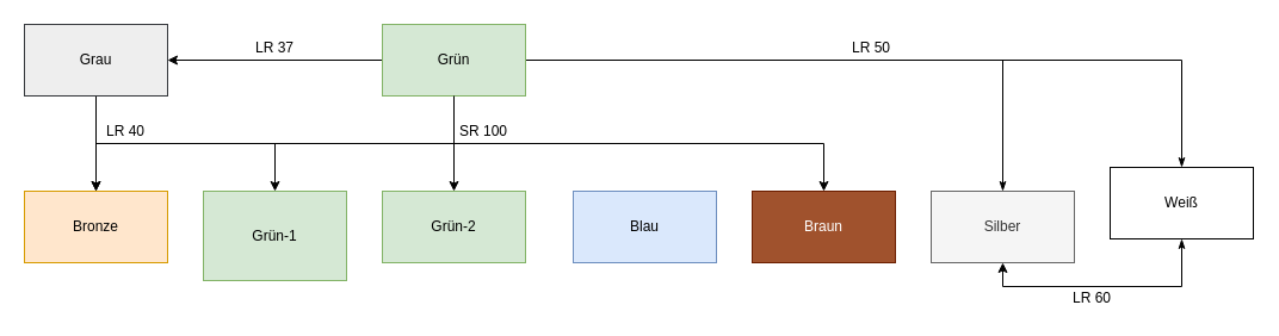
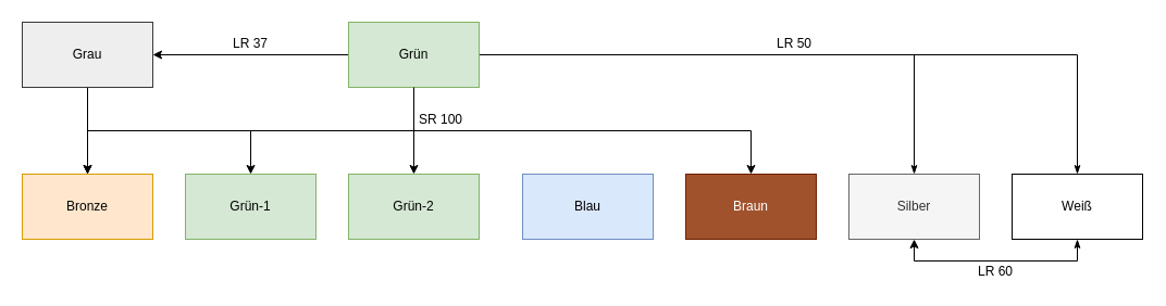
- <mxCell id="22" value="LR 40" style="text;html=1;strokeColor=none;fillColor=none;align=center;verticalAlign=middle;whiteSpace=wrap;rounded=0;" vertex="1" parent="1"><mxGeometry x="80" y="100" width="50" height="20" as="geometry" /></mxCell>
- <mxCell id="17" value="Weiß" style="rounded=0;whiteSpace=wrap;html=1;" vertex="1" parent="1"><mxGeometry x="930" y="140" width="120" height="60" as="geometry" /></mxCell>
+ <mxCell id="17" value="Weiß" style="rounded=0;whiteSpace=wrap;html=1;" vertex="1" parent="1"><mxGeometry x="930" y="160" width="120" height="60" as="geometry" /></mxCell>
- <mxCell id="9" value="Grün-1" style="rounded=0;whiteSpace=wrap;html=1;fillColor=#d5e8d4;strokeColor=#82b366;" vertex="1" parent="1"><mxGeometry x="170" y="160" width="120" height="75" as="geometry" /></mxCell>
+ <mxCell id="9" value="Grün-1" style="rounded=0;whiteSpace=wrap;html=1;fillColor=#d5e8d4;strokeColor=#82b366;" vertex="1" parent="1"><mxGeometry x="170" y="160" width="120" height="60" as="geometry" /></mxCell>
